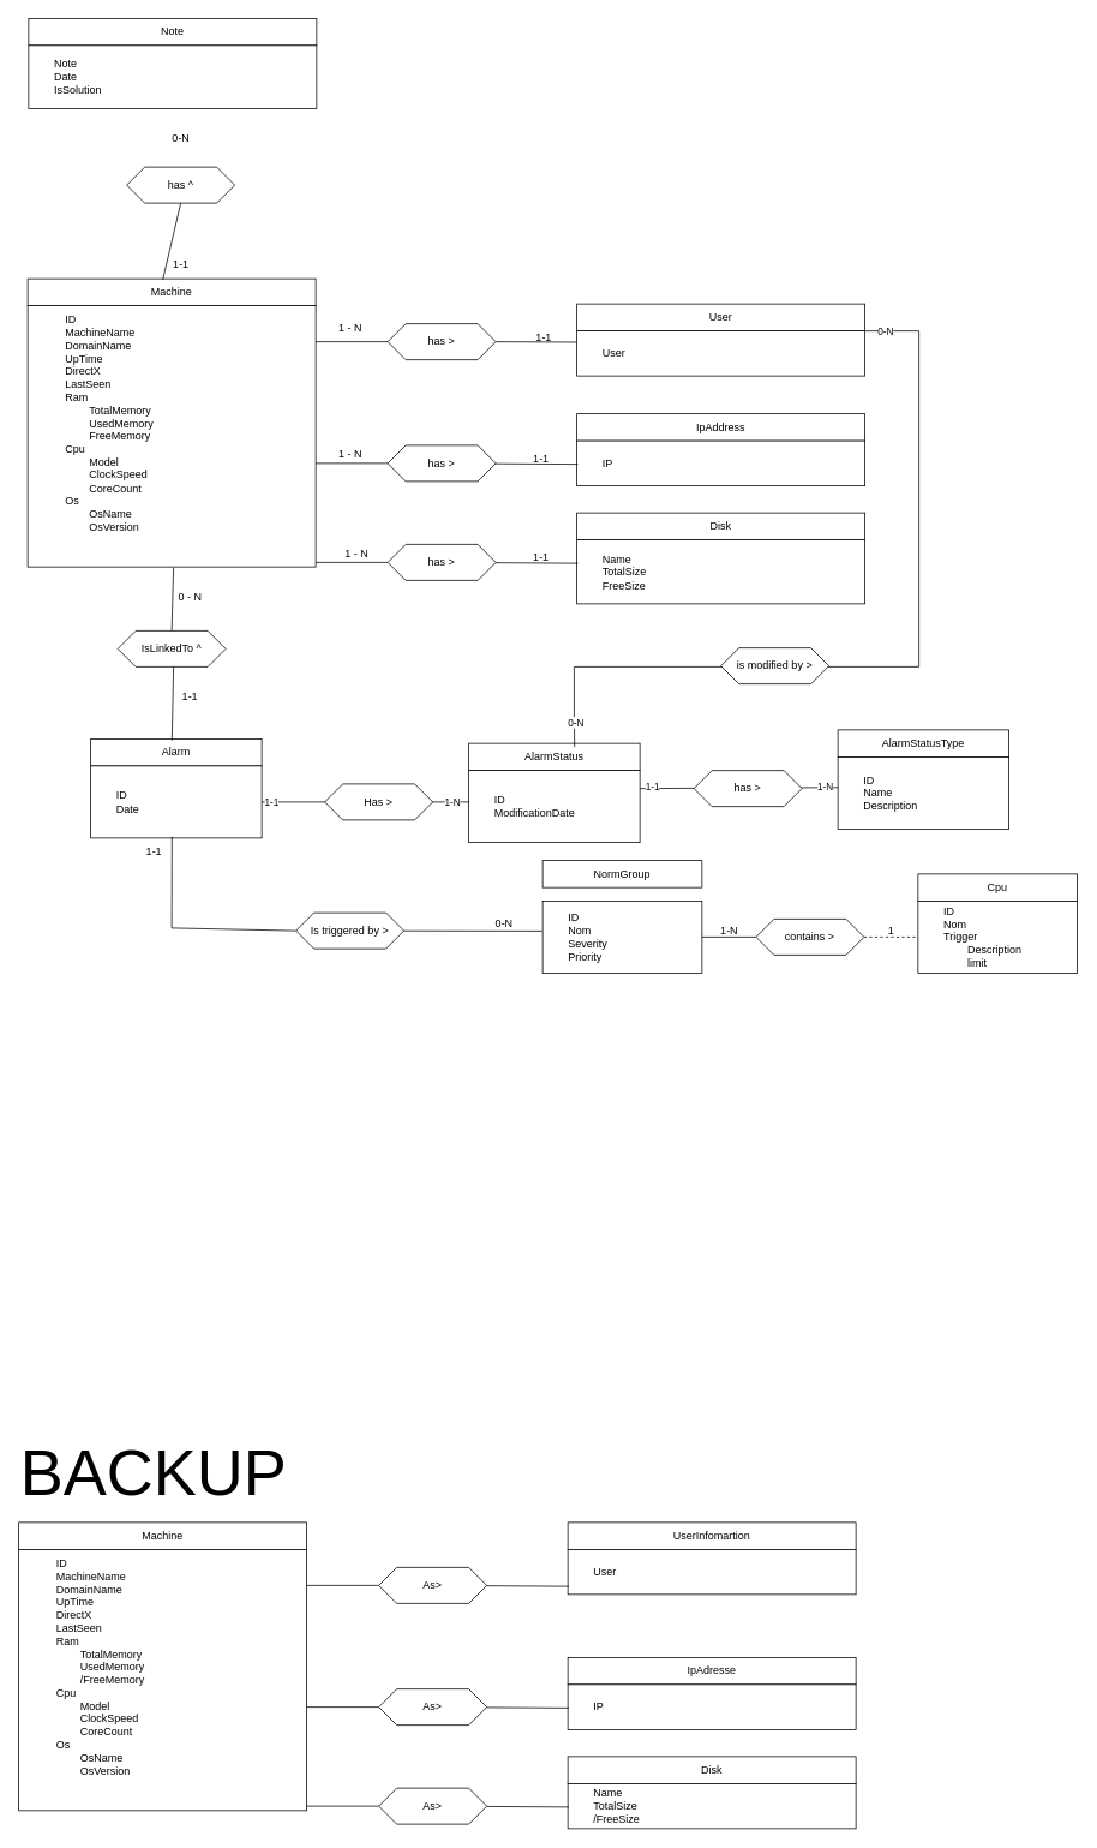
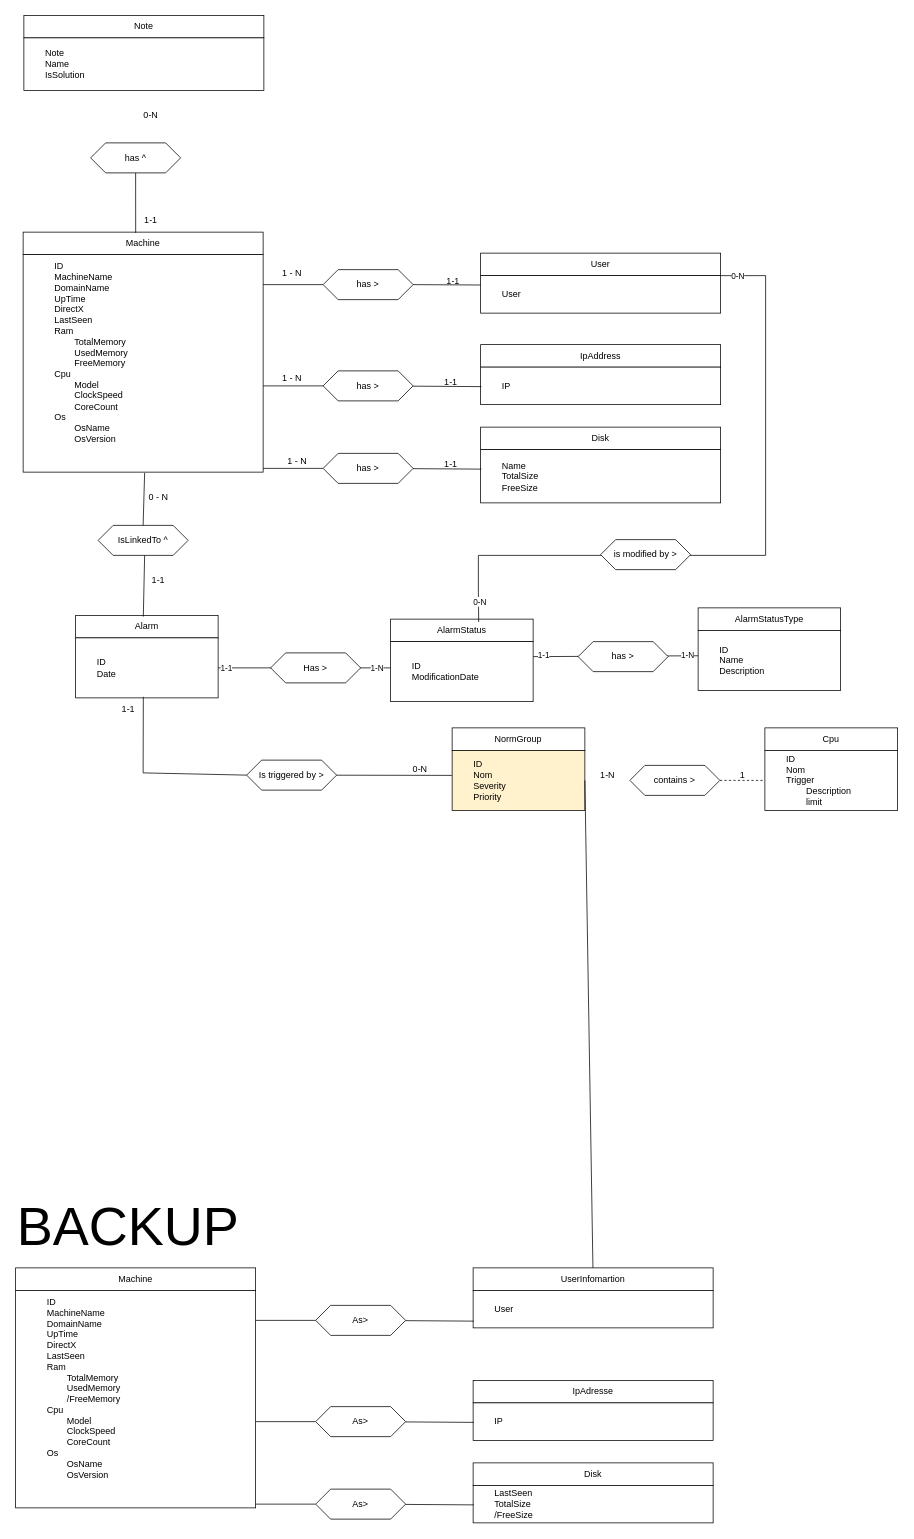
- <mxCell id="58" value="&lt;div&gt;&lt;span style=&quot;white-space: pre;&quot;&gt;&#09;&lt;/span&gt;Note&lt;/div&gt;&lt;div&gt;&lt;span style=&quot;white-space: pre;&quot;&gt;&#09;&lt;/span&gt;Date&lt;/div&gt;&lt;span style=&quot;white-space: pre;&quot;&gt;&#09;&lt;/span&gt;IsSolution" style="rounded=0;whiteSpace=wrap;html=1;align=left;" parent="1" vertex="1"><mxGeometry x="31" y="50" width="320" height="70" as="geometry" /></mxCell>
+ <mxCell id="58" value="&lt;div&gt;&lt;span style=&quot;white-space: pre;&quot;&gt;&#09;&lt;/span&gt;Note&lt;/div&gt;&lt;div&gt;&lt;span style=&quot;white-space: pre;&quot;&gt;&#09;&lt;/span&gt;Name&lt;/div&gt;&lt;span style=&quot;white-space: pre;&quot;&gt;&#09;&lt;/span&gt;IsSolution" style="rounded=0;whiteSpace=wrap;html=1;align=left;" parent="1" vertex="1"><mxGeometry x="31" y="50" width="320" height="70" as="geometry" /></mxCell>
- <mxCell id="59" value="has ^" style="shape=hexagon;perimeter=hexagonPerimeter2;whiteSpace=wrap;html=1;fixedSize=1;" parent="1" vertex="1"><mxGeometry x="140" y="185" width="120" height="40" as="geometry" /></mxCell>
+ <mxCell id="59" value="has ^" style="shape=hexagon;perimeter=hexagonPerimeter2;whiteSpace=wrap;html=1;fixedSize=1;" parent="1" vertex="1"><mxGeometry x="120" y="190" width="120" height="40" as="geometry" /></mxCell>
- <mxCell id="7" value="NormGroup" style="rounded=0;whiteSpace=wrap;html=1;" parent="1" vertex="1"><mxGeometry x="602" y="955" width="177" height="30" as="geometry" /></mxCell>
+ <mxCell id="7" value="NormGroup" style="rounded=0;whiteSpace=wrap;html=1;" parent="1" vertex="1"><mxGeometry x="602" y="970" width="177" height="30" as="geometry" /></mxCell>
- <mxCell id="8" value="&lt;div&gt;&lt;span style=&quot;white-space: pre;&quot;&gt;&#09;&lt;/span&gt;ID&lt;/div&gt;&lt;div&gt;&lt;span style=&quot;white-space: pre;&quot;&gt;&#09;&lt;/span&gt;Nom&lt;br&gt;&lt;/div&gt;&lt;div&gt;&lt;div&gt;&lt;span style=&quot;white-space: pre;&quot;&gt;&#09;&lt;/span&gt;Severity&lt;/div&gt;&lt;span style=&quot;white-space: pre;&quot;&gt;&#09;&lt;/span&gt;Priority&lt;/div&gt;" style="rounded=0;whiteSpace=wrap;html=1;align=left;" parent="1" vertex="1"><mxGeometry x="602" y="1000" width="177" height="80" as="geometry" /></mxCell>
+ <mxCell id="8" value="&lt;div&gt;&lt;span style=&quot;white-space: pre;&quot;&gt;&#09;&lt;/span&gt;ID&lt;/div&gt;&lt;div&gt;&lt;span style=&quot;white-space: pre;&quot;&gt;&#09;&lt;/span&gt;Nom&lt;br&gt;&lt;/div&gt;&lt;div&gt;&lt;div&gt;&lt;span style=&quot;white-space: pre;&quot;&gt;&#09;&lt;/span&gt;Severity&lt;/div&gt;&lt;span style=&quot;white-space: pre;&quot;&gt;&#09;&lt;/span&gt;Priority&lt;/div&gt;" style="rounded=0;whiteSpace=wrap;html=1;align=left;fillColor=#fff2cc;" parent="1" vertex="1"><mxGeometry x="602" y="1000" width="177" height="80" as="geometry" /></mxCell>
- <mxCell id="66" value="" style="endArrow=none;html=1;rounded=0;exitX=1;exitY=0.5;exitDx=0;exitDy=0;entryX=0;entryY=0.5;entryDx=0;entryDy=0;" parent="1" source="8" target="67" edge="1"><mxGeometry width="50" height="50" relative="1" as="geometry"><mxPoint x="779" y="1040" as="sourcePoint" /><mxPoint x="1019" y="1040" as="targetPoint" /></mxGeometry></mxCell>
+ <mxCell id="66" value="" style="endArrow=none;html=1;rounded=0;exitX=1;exitY=0.5;exitDx=0;exitDy=0;" parent="1" source="8" target="14" edge="1"><mxGeometry width="50" height="50" relative="1" as="geometry"><mxPoint x="779" y="1040" as="sourcePoint" /><mxPoint x="1019" y="1040" as="targetPoint" /></mxGeometry></mxCell>
- <mxCell id="25" value="&lt;div&gt;&lt;span style=&quot;white-space: pre;&quot;&gt;&#09;&lt;/span&gt;Name&lt;/div&gt;&lt;div&gt;&lt;span style=&quot;white-space: pre;&quot;&gt;&#09;&lt;/span&gt;TotalSize&lt;/div&gt;&lt;div&gt;&lt;span style=&quot;white-space: pre;&quot;&gt;&#09;&lt;/span&gt;/FreeSize&lt;br&gt;&lt;/div&gt;" style="rounded=0;whiteSpace=wrap;html=1;align=left;" parent="1" vertex="1"><mxGeometry x="630" y="1980" width="320" height="50" as="geometry" /></mxCell>
+ <mxCell id="25" value="&lt;div&gt;&lt;span style=&quot;white-space: pre;&quot;&gt;&#09;&lt;/span&gt;LastSeen&lt;/div&gt;&lt;div&gt;&lt;span style=&quot;white-space: pre;&quot;&gt;&#09;&lt;/span&gt;TotalSize&lt;/div&gt;&lt;div&gt;&lt;span style=&quot;white-space: pre;&quot;&gt;&#09;&lt;/span&gt;/FreeSize&lt;br&gt;&lt;/div&gt;" style="rounded=0;whiteSpace=wrap;html=1;align=left;" parent="1" vertex="1"><mxGeometry x="630" y="1980" width="320" height="50" as="geometry" /></mxCell>
